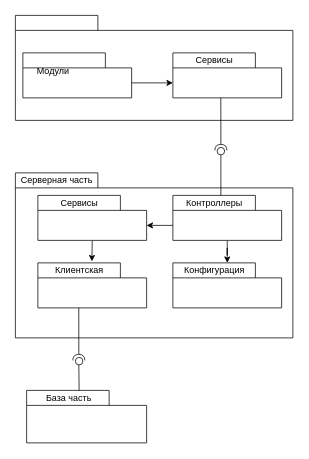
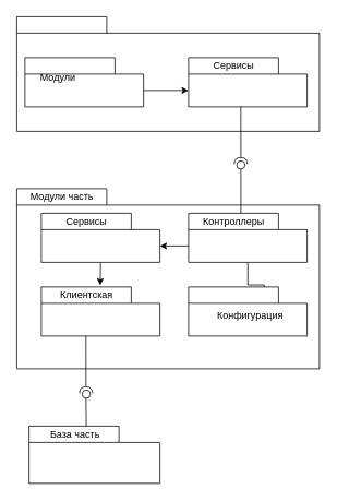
- <mxCell id="3" value="Серверная часть" style="text;html=1;align=center;verticalAlign=middle;resizable=0;points=[];autosize=1;strokeColor=none;fillColor=none;" vertex="1" parent="1"><mxGeometry x="20" y="230" width="110" height="20" as="geometry" /></mxCell>
+ <mxCell id="3" value="Модули часть" style="text;html=1;align=center;verticalAlign=middle;resizable=0;points=[];autosize=1;strokeColor=none;fillColor=none;" vertex="1" parent="1"><mxGeometry x="20" y="230" width="110" height="20" as="geometry" /></mxCell>
- <mxCell id="15" value="Конфигурация" style="text;html=1;align=center;verticalAlign=middle;resizable=0;points=[];autosize=1;strokeColor=none;fillColor=none;" vertex="1" parent="1"><mxGeometry x="235" y="350" width="100" height="20" as="geometry" /></mxCell>
+ <mxCell id="15" value="Конфигурация" style="text;html=1;align=center;verticalAlign=middle;resizable=0;points=[];autosize=1;strokeColor=none;fillColor=none;" vertex="1" parent="1"><mxGeometry x="255" y="375" width="100" height="20" as="geometry" /></mxCell>
